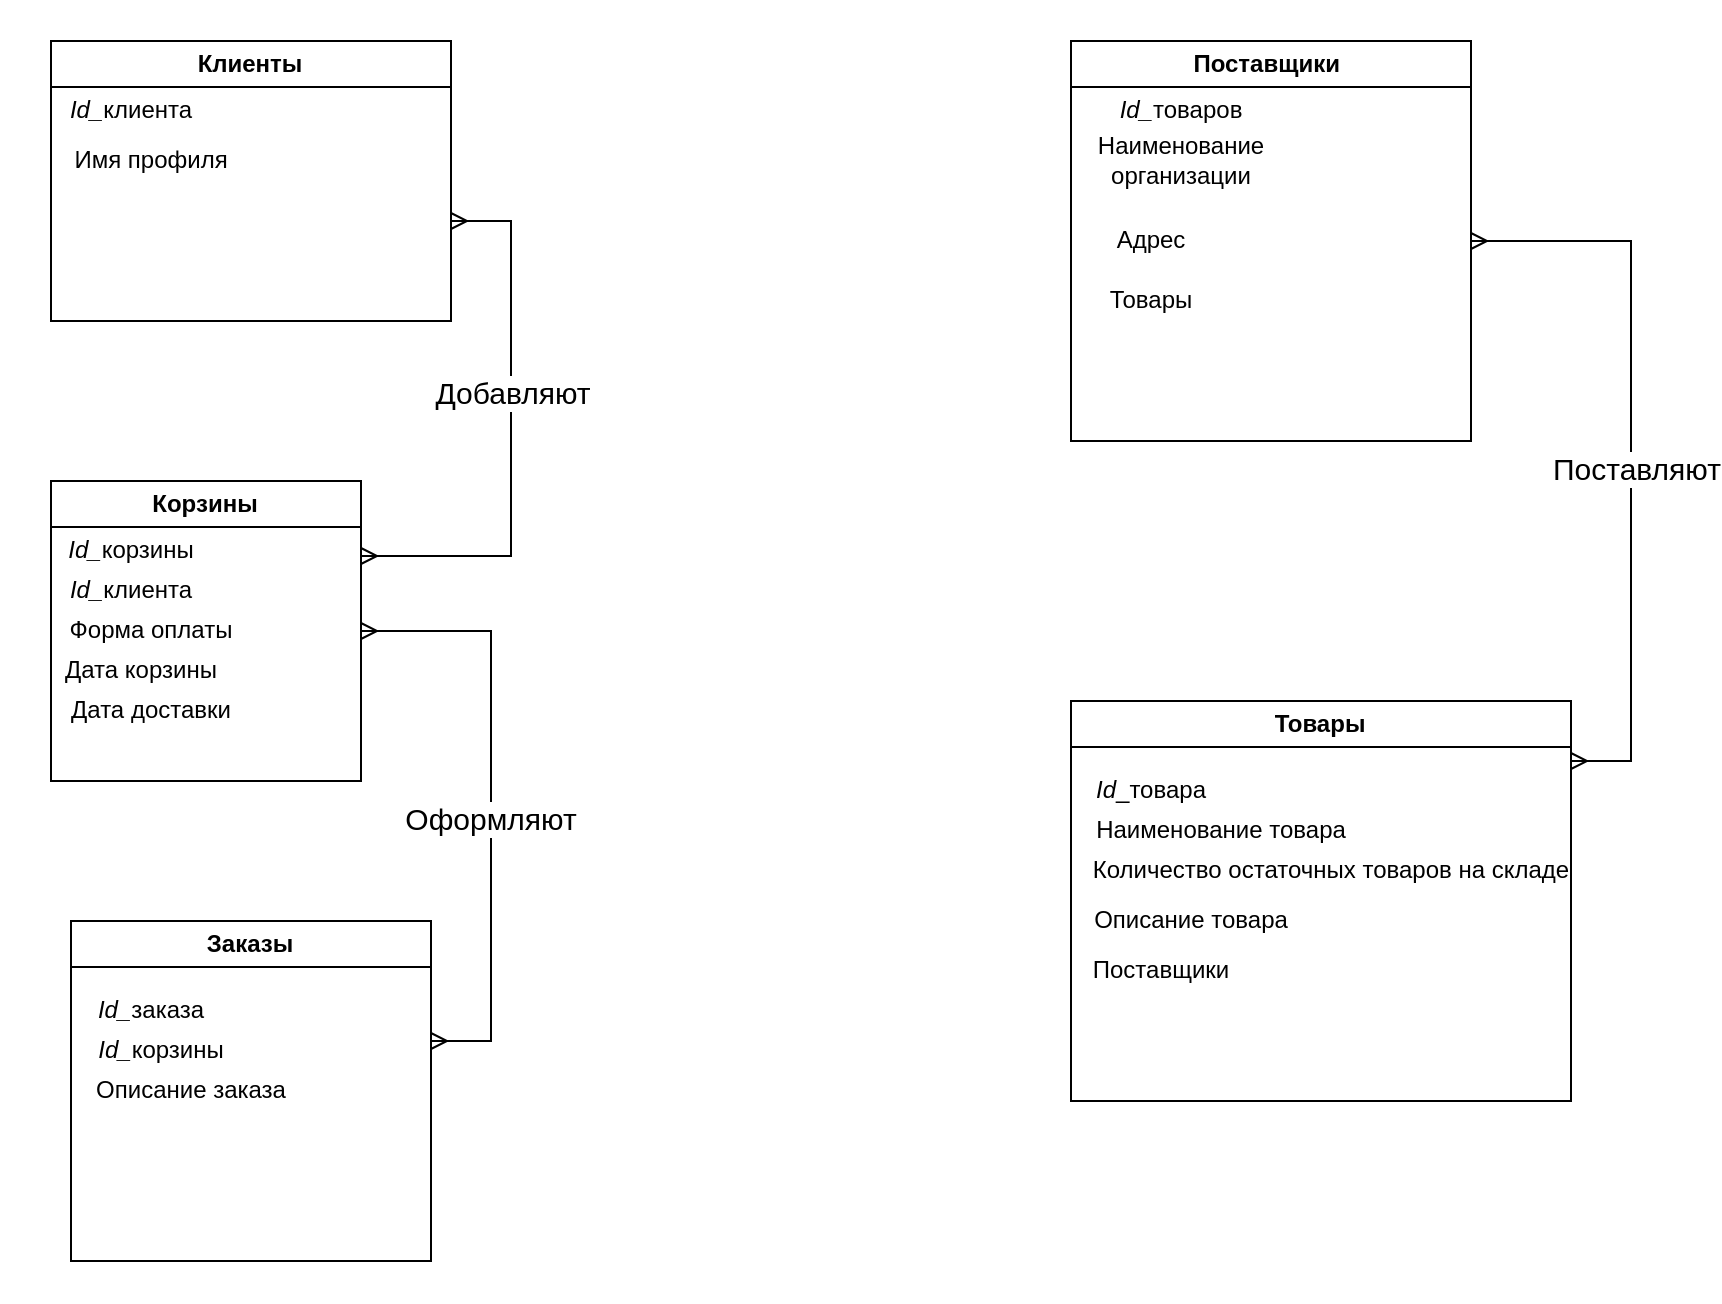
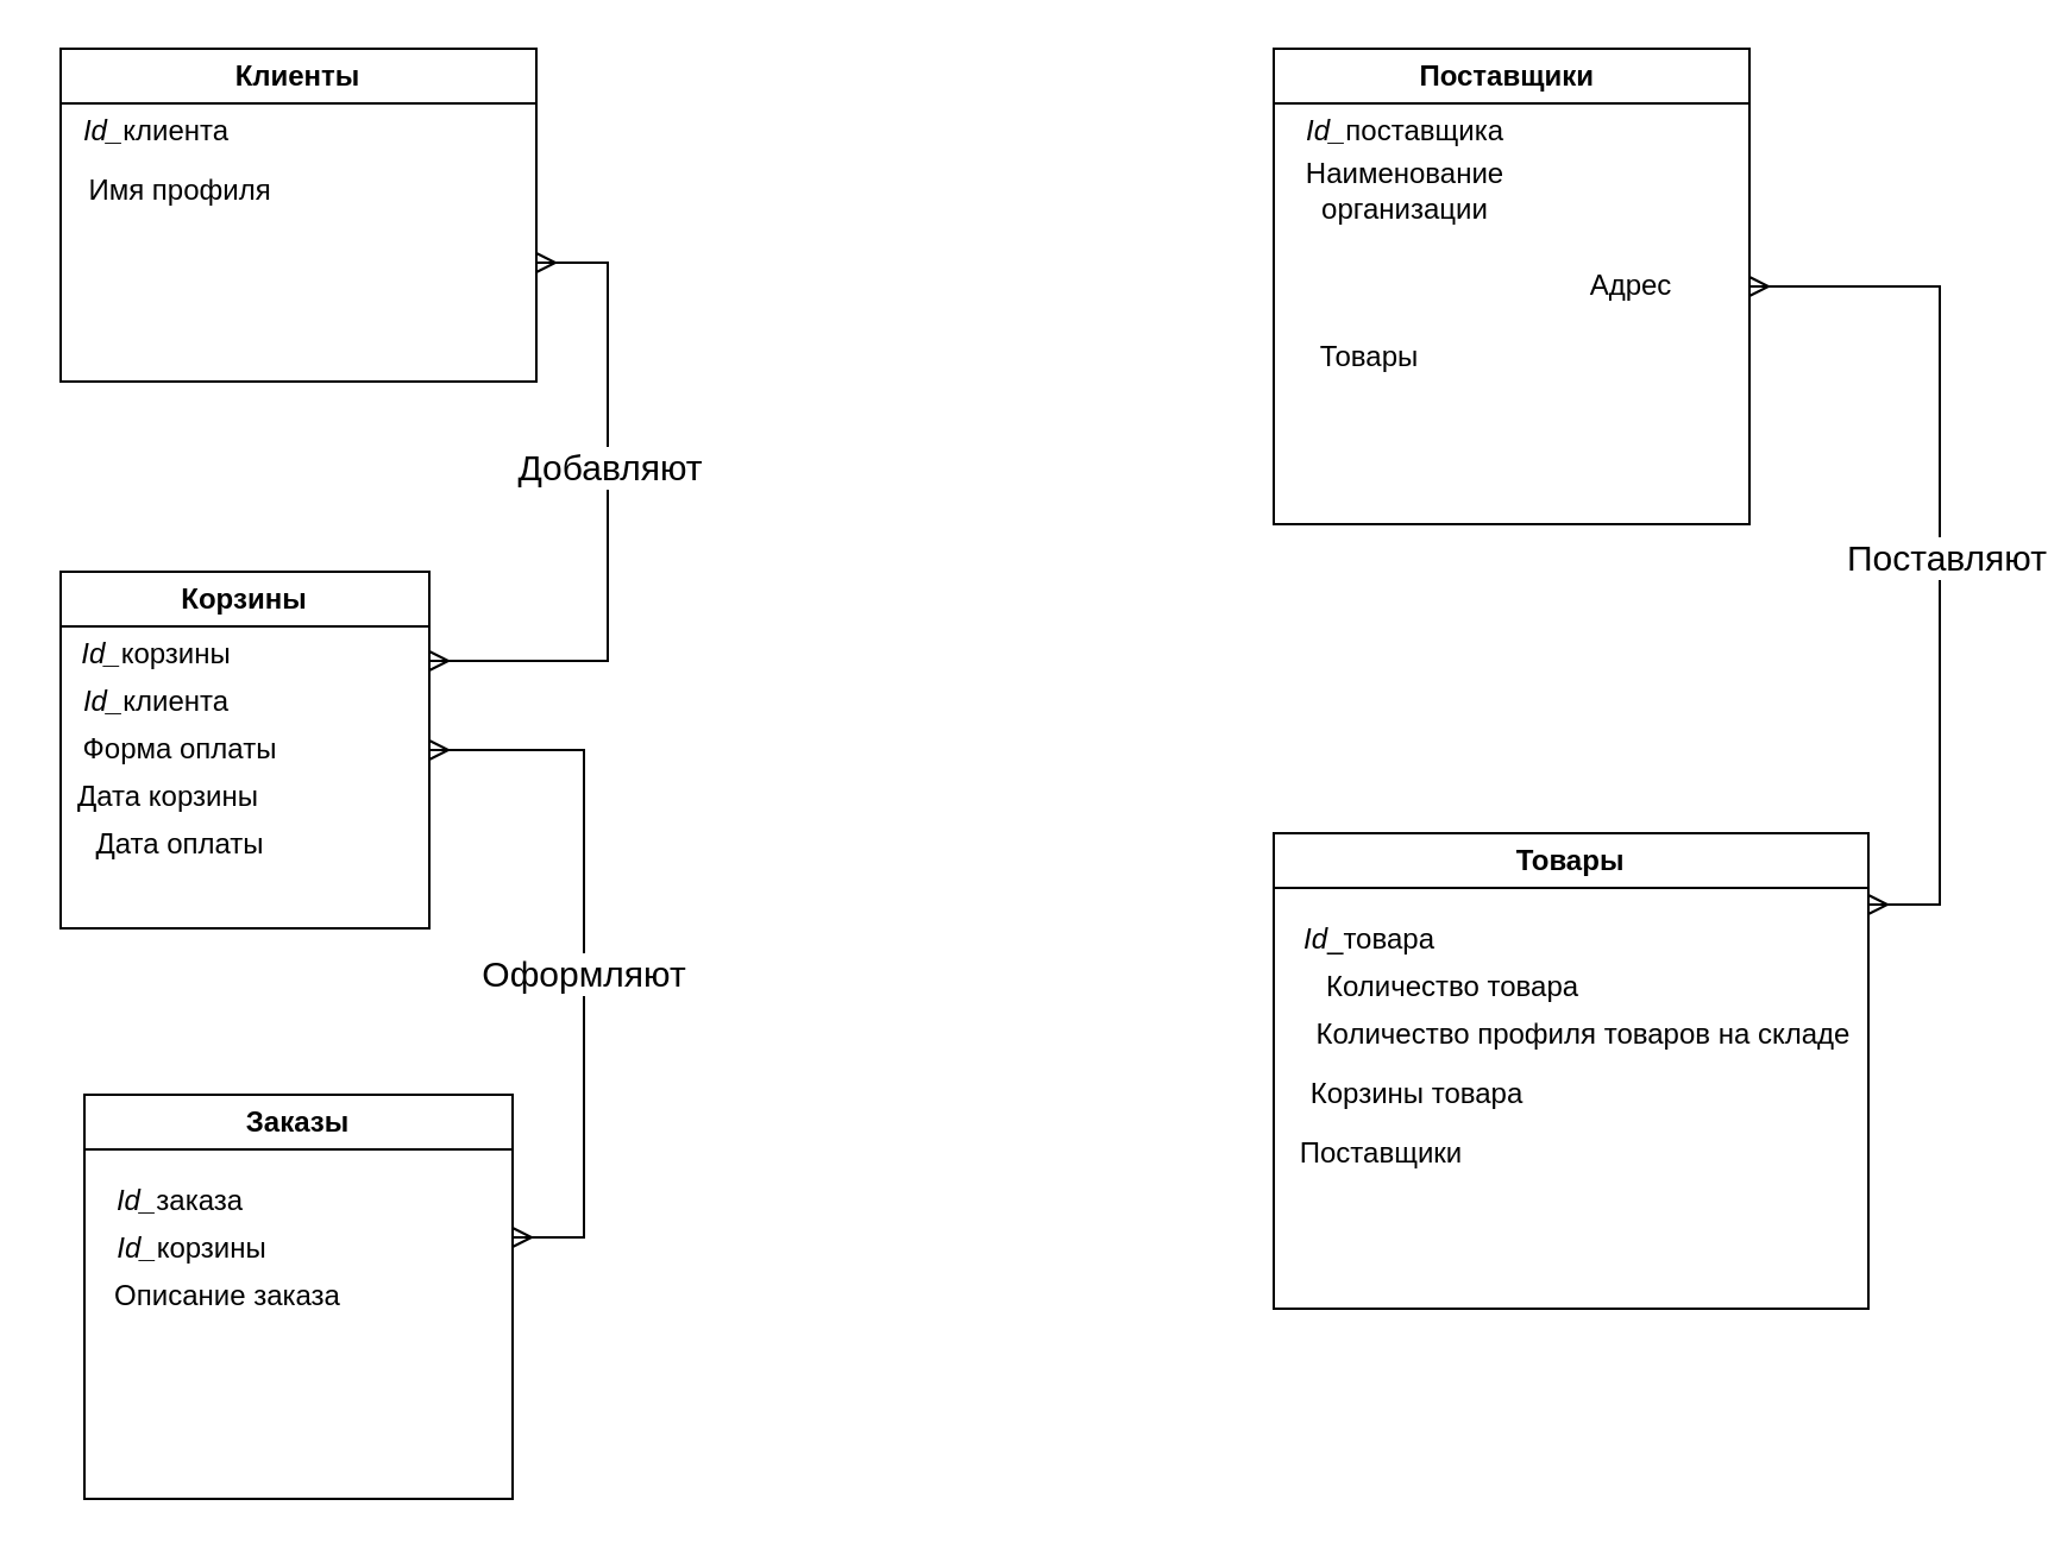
- <mxCell id="16" value="&lt;i&gt;Id_&lt;/i&gt;товаров" style="text;html=1;align=center;verticalAlign=middle;resizable=0;points=[];autosize=1;strokeColor=none;fillColor=none;" parent="12" vertex="1"><mxGeometry y="20" width="110" height="30" as="geometry" /></mxCell>
+ <mxCell id="16" value="&lt;i&gt;Id_&lt;/i&gt;поставщика" style="text;html=1;align=center;verticalAlign=middle;resizable=0;points=[];autosize=1;strokeColor=none;fillColor=none;" parent="12" vertex="1"><mxGeometry y="20" width="110" height="30" as="geometry" /></mxCell>
- <mxCell id="14" value="Адрес" style="text;html=1;align=center;verticalAlign=middle;resizable=0;points=[];autosize=1;strokeColor=none;fillColor=none;" parent="12" vertex="1"><mxGeometry x="10" y="85" width="60" height="30" as="geometry" /></mxCell>
+ <mxCell id="14" value="Адрес" style="text;html=1;align=center;verticalAlign=middle;resizable=0;points=[];autosize=1;strokeColor=none;fillColor=none;" parent="12" vertex="1"><mxGeometry x="120" y="85" width="60" height="30" as="geometry" /></mxCell>
- <mxCell id="22" value="Дата доставки" style="text;html=1;align=center;verticalAlign=middle;resizable=0;points=[];autosize=1;strokeColor=none;fillColor=none;" parent="17" vertex="1"><mxGeometry y="100" width="100" height="30" as="geometry" /></mxCell>
+ <mxCell id="22" value="Дата оплаты" style="text;html=1;align=center;verticalAlign=middle;resizable=0;points=[];autosize=1;strokeColor=none;fillColor=none;" parent="17" vertex="1"><mxGeometry y="100" width="100" height="30" as="geometry" /></mxCell>
- <mxCell id="8" value="Наименование товара" style="text;html=1;align=center;verticalAlign=middle;resizable=0;points=[];autosize=1;strokeColor=none;fillColor=none;" parent="6" vertex="1"><mxGeometry y="50" width="150" height="30" as="geometry" /></mxCell>
+ <mxCell id="8" value="Количество товара" style="text;html=1;align=center;verticalAlign=middle;resizable=0;points=[];autosize=1;strokeColor=none;fillColor=none;" parent="6" vertex="1"><mxGeometry y="50" width="150" height="30" as="geometry" /></mxCell>
- <mxCell id="9" value="Количество остаточных товаров на складе" style="text;html=1;align=center;verticalAlign=middle;resizable=0;points=[];autosize=1;strokeColor=none;fillColor=none;" parent="6" vertex="1"><mxGeometry y="70" width="260" height="30" as="geometry" /></mxCell>
+ <mxCell id="9" value="Количество профиля товаров на складе" style="text;html=1;align=center;verticalAlign=middle;resizable=0;points=[];autosize=1;strokeColor=none;fillColor=none;" parent="6" vertex="1"><mxGeometry y="70" width="260" height="30" as="geometry" /></mxCell>
- <mxCell id="10" value="Описание товара" style="text;html=1;align=center;verticalAlign=middle;resizable=0;points=[];autosize=1;strokeColor=none;fillColor=none;" parent="6" vertex="1"><mxGeometry y="95" width="120" height="30" as="geometry" /></mxCell>
+ <mxCell id="10" value="Корзины товара" style="text;html=1;align=center;verticalAlign=middle;resizable=0;points=[];autosize=1;strokeColor=none;fillColor=none;" parent="6" vertex="1"><mxGeometry y="95" width="120" height="30" as="geometry" /></mxCell>
